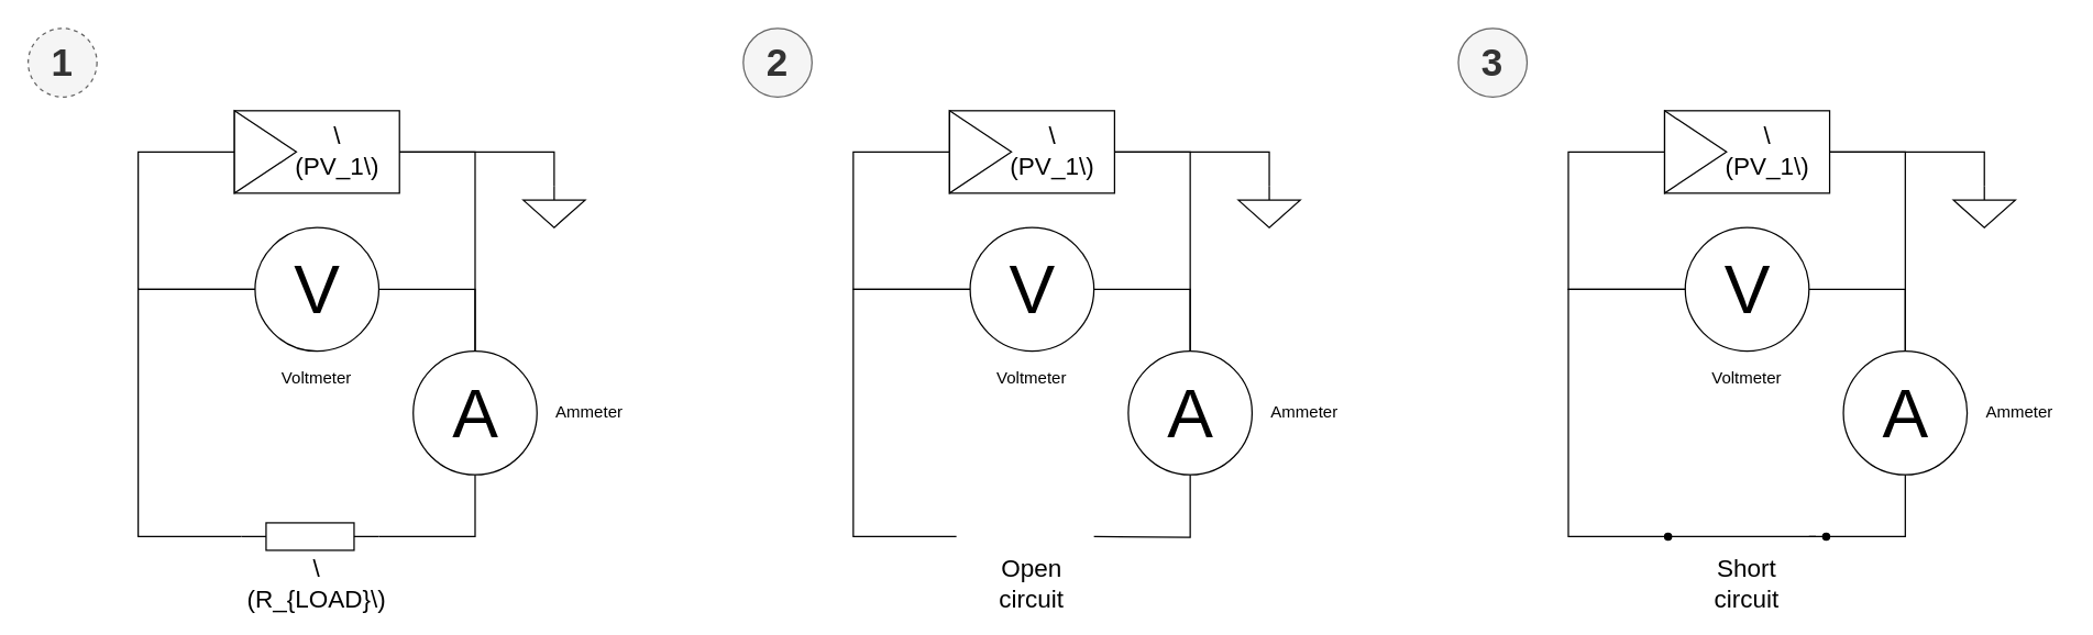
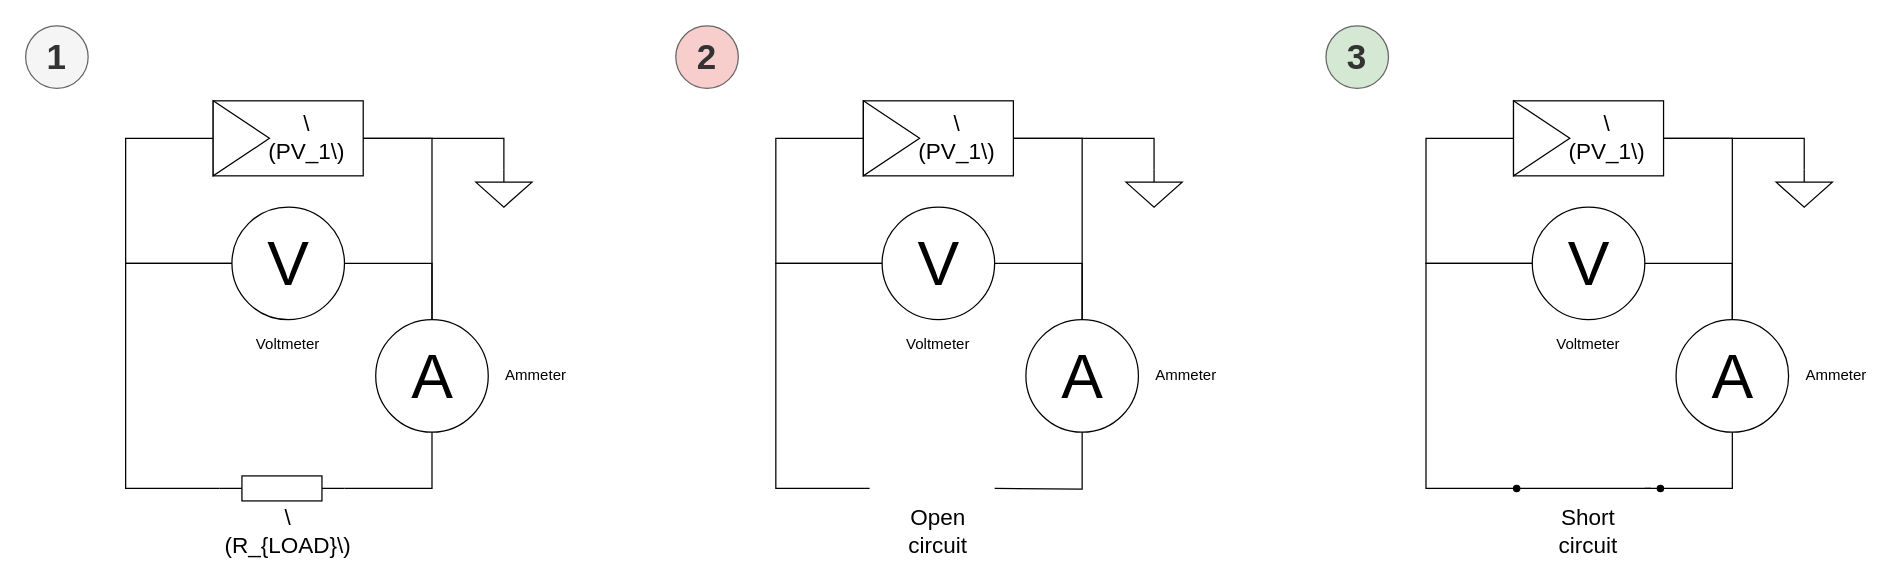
- <mxCell id="17" value="1" style="ellipse;whiteSpace=wrap;html=1;aspect=fixed;fontSize=28;fontStyle=1;fillColor=#f5f5f5;fontColor=#333333;strokeColor=#666666;dashed=1;" vertex="1" parent="1"><mxGeometry x="20" y="20" width="50" height="50" as="geometry" /></mxCell>
+ <mxCell id="17" value="1" style="ellipse;whiteSpace=wrap;html=1;aspect=fixed;fontSize=28;fontStyle=1;fillColor=#f5f5f5;fontColor=#333333;strokeColor=#666666;" vertex="1" parent="1"><mxGeometry x="20" y="20" width="50" height="50" as="geometry" /></mxCell>
- <mxCell id="34" value="2" style="ellipse;whiteSpace=wrap;html=1;aspect=fixed;fontSize=28;fontStyle=1;fillColor=#f5f5f5;fontColor=#333333;strokeColor=#666666;" vertex="1" parent="1"><mxGeometry x="540" y="20" width="50" height="50" as="geometry" /></mxCell>
+ <mxCell id="34" value="2" style="ellipse;whiteSpace=wrap;html=1;aspect=fixed;fontSize=28;fontStyle=1;fillColor=#f8cecc;fontColor=#333333;strokeColor=#666666;" vertex="1" parent="1"><mxGeometry x="540" y="20" width="50" height="50" as="geometry" /></mxCell>
- <mxCell id="51" value="3" style="ellipse;whiteSpace=wrap;html=1;aspect=fixed;fontSize=28;fontStyle=1;fillColor=#f5f5f5;fontColor=#333333;strokeColor=#666666;" vertex="1" parent="1"><mxGeometry x="1060" y="20" width="50" height="50" as="geometry" /></mxCell>
+ <mxCell id="51" value="3" style="ellipse;whiteSpace=wrap;html=1;aspect=fixed;fontSize=28;fontStyle=1;fillColor=#d5e8d4;fontColor=#333333;strokeColor=#666666;" vertex="1" parent="1"><mxGeometry x="1060" y="20" width="50" height="50" as="geometry" /></mxCell>
